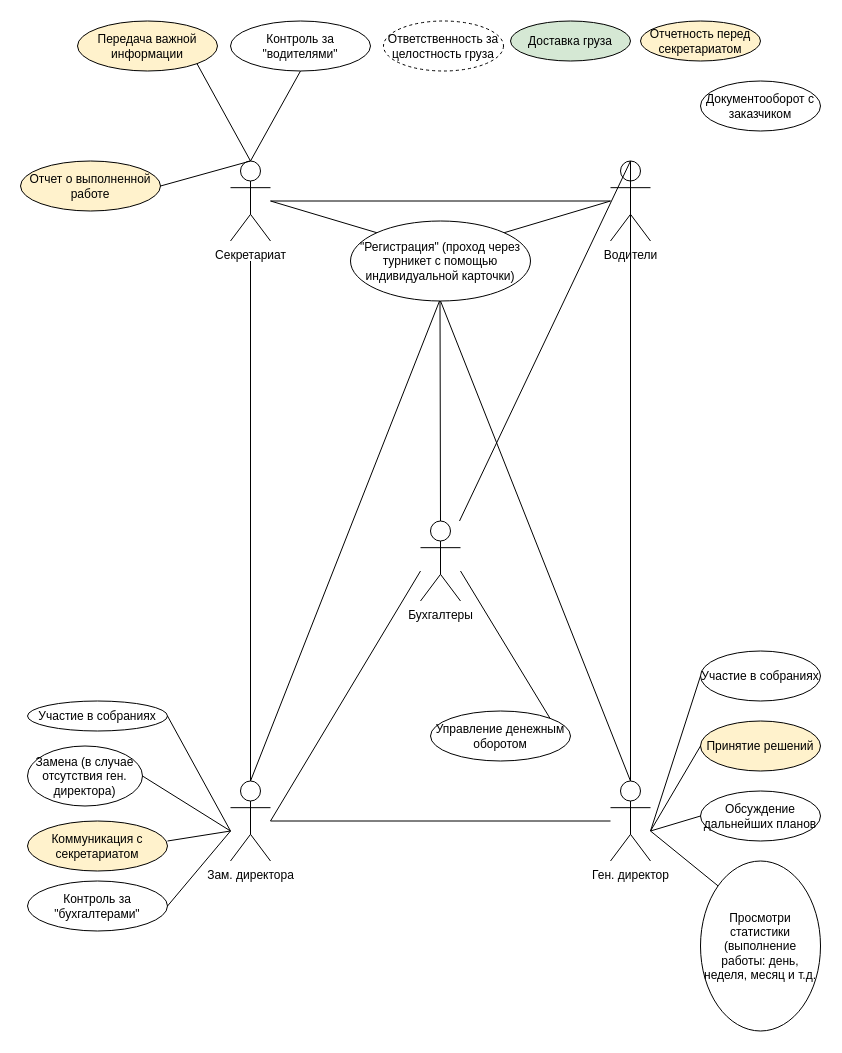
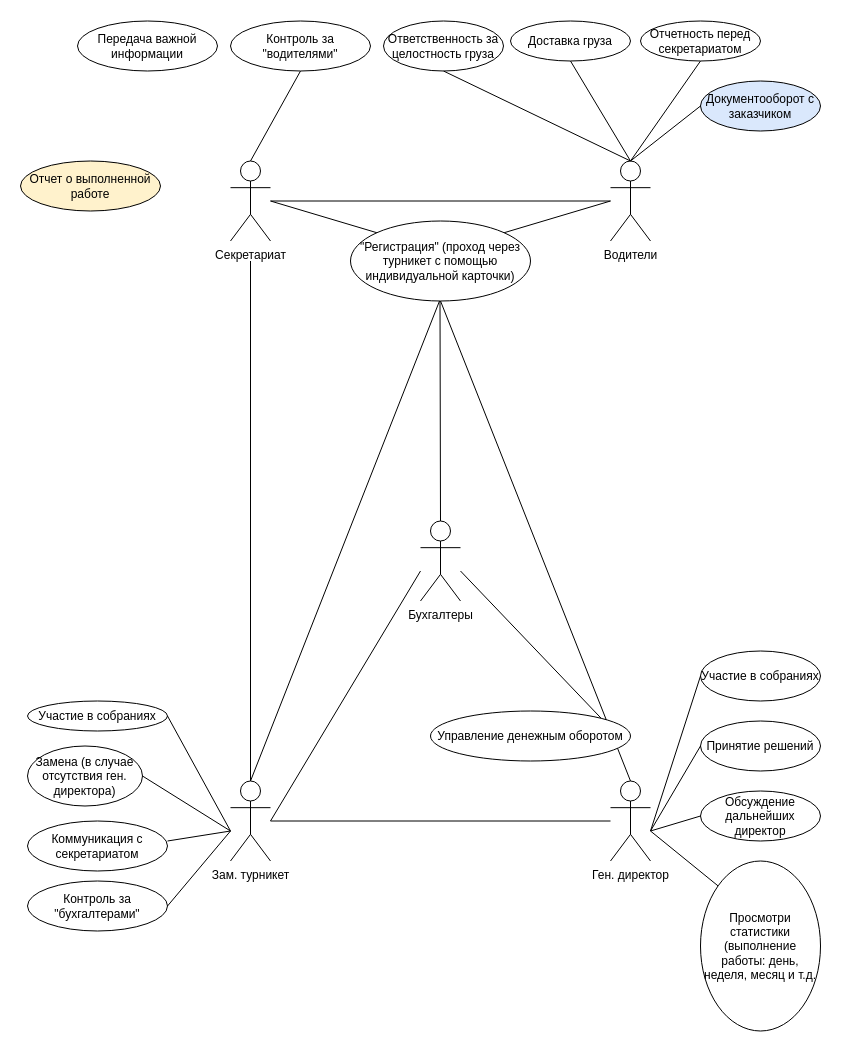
- <mxCell id="7" value="Доставка груза" style="ellipse;whiteSpace=wrap;html=1;fillColor=#d5e8d4;" vertex="1" parent="1"><mxGeometry x="510" y="20.5" width="120" height="40" as="geometry" /></mxCell>
+ <mxCell id="7" value="Доставка груза" style="ellipse;whiteSpace=wrap;html=1;" vertex="1" parent="1"><mxGeometry x="510" y="20.5" width="120" height="40" as="geometry" /></mxCell>
- <mxCell id="10" value="Отчетность перед секретариатом" style="ellipse;whiteSpace=wrap;html=1;fillColor=#fff2cc;" vertex="1" parent="1"><mxGeometry x="640" y="20.5" width="120" height="40" as="geometry" /></mxCell>
+ <mxCell id="10" value="Отчетность перед секретариатом" style="ellipse;whiteSpace=wrap;html=1;" vertex="1" parent="1"><mxGeometry x="640" y="20.5" width="120" height="40" as="geometry" /></mxCell>
- <mxCell id="11" value="Передача важной информации" style="ellipse;whiteSpace=wrap;html=1;fillColor=#fff2cc;" vertex="1" parent="1"><mxGeometry x="77" y="20.5" width="140" height="50" as="geometry" /></mxCell>
+ <mxCell id="11" value="Передача важной информации" style="ellipse;whiteSpace=wrap;html=1;" vertex="1" parent="1"><mxGeometry x="77" y="20.5" width="140" height="50" as="geometry" /></mxCell>
- <mxCell id="9" value="Ответственность за целостность груза" style="ellipse;whiteSpace=wrap;html=1;dashed=1;" vertex="1" parent="1"><mxGeometry x="383" y="20.5" width="120" height="50" as="geometry" /></mxCell>
+ <mxCell id="9" value="Ответственность за целостность груза" style="ellipse;whiteSpace=wrap;html=1;" vertex="1" parent="1"><mxGeometry x="383" y="20.5" width="120" height="50" as="geometry" /></mxCell>
- <mxCell id="8" value="Документооборот с заказчиком" style="ellipse;whiteSpace=wrap;html=1;" vertex="1" parent="1"><mxGeometry x="700" y="80.5" width="120" height="50" as="geometry" /></mxCell>
+ <mxCell id="8" value="Документооборот с заказчиком" style="ellipse;whiteSpace=wrap;html=1;fillColor=#dae8fc;" vertex="1" parent="1"><mxGeometry x="700" y="80.5" width="120" height="50" as="geometry" /></mxCell>
+ <mxCell id="16" value="" style="endArrow=none;html=1;exitX=0.5;exitY=0;exitDx=0;exitDy=0;exitPerimeter=0;entryX=0.5;entryY=1;entryDx=0;entryDy=0;" edge="1" parent="1" source="2" target="7"><mxGeometry width="50" height="50" relative="1" as="geometry"><mxPoint x="580" y="130.5" as="sourcePoint" /><mxPoint x="600" y="80.5" as="targetPoint" /></mxGeometry></mxCell>
- <mxCell id="19" value="" style="endArrow=none;html=1;exitX=1;exitY=1;exitDx=0;exitDy=0;entryX=0.5;entryY=0;entryDx=0;entryDy=0;entryPerimeter=0;" edge="1" parent="1" source="11" target="3"><mxGeometry width="50" height="50" relative="1" as="geometry"><mxPoint x="190" y="155.5" as="sourcePoint" /><mxPoint x="300" y="147.5" as="targetPoint" /></mxGeometry></mxCell>
+ <mxCell id="17" value="" style="endArrow=none;html=1;exitX=0.5;exitY=0;exitDx=0;exitDy=0;exitPerimeter=0;entryX=0.5;entryY=1;entryDx=0;entryDy=0;" edge="1" parent="1" source="2" target="9"><mxGeometry width="50" height="50" relative="1" as="geometry"><mxPoint x="550" y="140.5" as="sourcePoint" /><mxPoint x="470" y="90.5" as="targetPoint" /></mxGeometry></mxCell>
- <mxCell id="20" value="" style="endArrow=none;html=1;exitX=1;exitY=0.5;exitDx=0;exitDy=0;entryX=0.5;entryY=0;entryDx=0;entryDy=0;entryPerimeter=0;" edge="1" parent="1" source="13" target="3"><mxGeometry width="50" height="50" relative="1" as="geometry"><mxPoint x="190" y="280.5" as="sourcePoint" /><mxPoint x="310" y="300.5" as="targetPoint" /></mxGeometry></mxCell>
- <mxCell id="18" value="" style="endArrow=none;html=1;exitX=0.5;exitY=0;exitDx=0;exitDy=0;exitPerimeter=0;" edge="1" parent="1" source="2" target="6"><mxGeometry width="50" height="50" relative="1" as="geometry"><mxPoint x="660" y="200.5" as="sourcePoint" /><mxPoint x="690" y="140.5" as="targetPoint" /></mxGeometry></mxCell>
+ <mxCell id="18" value="" style="endArrow=none;html=1;exitX=0.5;exitY=0;exitDx=0;exitDy=0;exitPerimeter=0;entryX=0.5;entryY=1;entryDx=0;entryDy=0;" edge="1" parent="1" source="2" target="10"><mxGeometry width="50" height="50" relative="1" as="geometry"><mxPoint x="660" y="200.5" as="sourcePoint" /><mxPoint x="690" y="140.5" as="targetPoint" /></mxGeometry></mxCell>
- <mxCell id="22" value="" style="endArrow=none;html=1;exitX=0.5;exitY=0;exitDx=0;exitDy=0;exitPerimeter=0;" edge="1" parent="1" source="2" target="5"><mxGeometry width="50" height="50" relative="1" as="geometry"><mxPoint x="630" y="90.5" as="sourcePoint" /><mxPoint x="750" y="80.5" as="targetPoint" /></mxGeometry></mxCell>
+ <mxCell id="22" value="" style="endArrow=none;html=1;exitX=0.5;exitY=0;exitDx=0;exitDy=0;exitPerimeter=0;entryX=0;entryY=0.5;entryDx=0;entryDy=0;" edge="1" parent="1" source="2" target="8"><mxGeometry width="50" height="50" relative="1" as="geometry"><mxPoint x="630" y="90.5" as="sourcePoint" /><mxPoint x="750" y="80.5" as="targetPoint" /></mxGeometry></mxCell>
- <mxCell id="37" value="Управление денежным оборотом" style="ellipse;whiteSpace=wrap;html=1;" vertex="1" parent="1"><mxGeometry x="430" y="710.5" width="140" height="50" as="geometry" /></mxCell>
+ <mxCell id="37" value="Управление денежным оборотом" style="ellipse;whiteSpace=wrap;html=1;" vertex="1" parent="1"><mxGeometry x="430" y="710.5" width="200" height="50" as="geometry" /></mxCell>
- <mxCell id="39" value="Принятие решений" style="ellipse;whiteSpace=wrap;html=1;fillColor=#fff2cc;" vertex="1" parent="1"><mxGeometry x="700" y="720.5" width="120" height="50" as="geometry" /></mxCell>
+ <mxCell id="39" value="Принятие решений" style="ellipse;whiteSpace=wrap;html=1;" vertex="1" parent="1"><mxGeometry x="700" y="720.5" width="120" height="50" as="geometry" /></mxCell>
- <mxCell id="40" value="Обсуждение дальнейших планов" style="ellipse;whiteSpace=wrap;html=1;" vertex="1" parent="1"><mxGeometry x="700" y="790.5" width="120" height="50" as="geometry" /></mxCell>
+ <mxCell id="40" value="Обсуждение дальнейших директор" style="ellipse;whiteSpace=wrap;html=1;" vertex="1" parent="1"><mxGeometry x="700" y="790.5" width="120" height="50" as="geometry" /></mxCell>
- <mxCell id="25" value="Коммуникация с секретариатом" style="ellipse;whiteSpace=wrap;html=1;fillColor=#fff2cc;" vertex="1" parent="1"><mxGeometry x="27" y="820.5" width="140" height="50" as="geometry" /></mxCell>
+ <mxCell id="25" value="Коммуникация с секретариатом" style="ellipse;whiteSpace=wrap;html=1;" vertex="1" parent="1"><mxGeometry x="27" y="820.5" width="140" height="50" as="geometry" /></mxCell>
- <mxCell id="4" value="Зам. директора" style="shape=umlActor;verticalLabelPosition=bottom;labelBackgroundColor=#ffffff;verticalAlign=top;html=1;outlineConnect=0;" vertex="1" parent="1"><mxGeometry x="230" y="780.5" width="40" height="80" as="geometry" /></mxCell>
+ <mxCell id="4" value="Зам. турникет" style="shape=umlActor;verticalLabelPosition=bottom;labelBackgroundColor=#ffffff;verticalAlign=top;html=1;outlineConnect=0;" vertex="1" parent="1"><mxGeometry x="230" y="780.5" width="40" height="80" as="geometry" /></mxCell>
